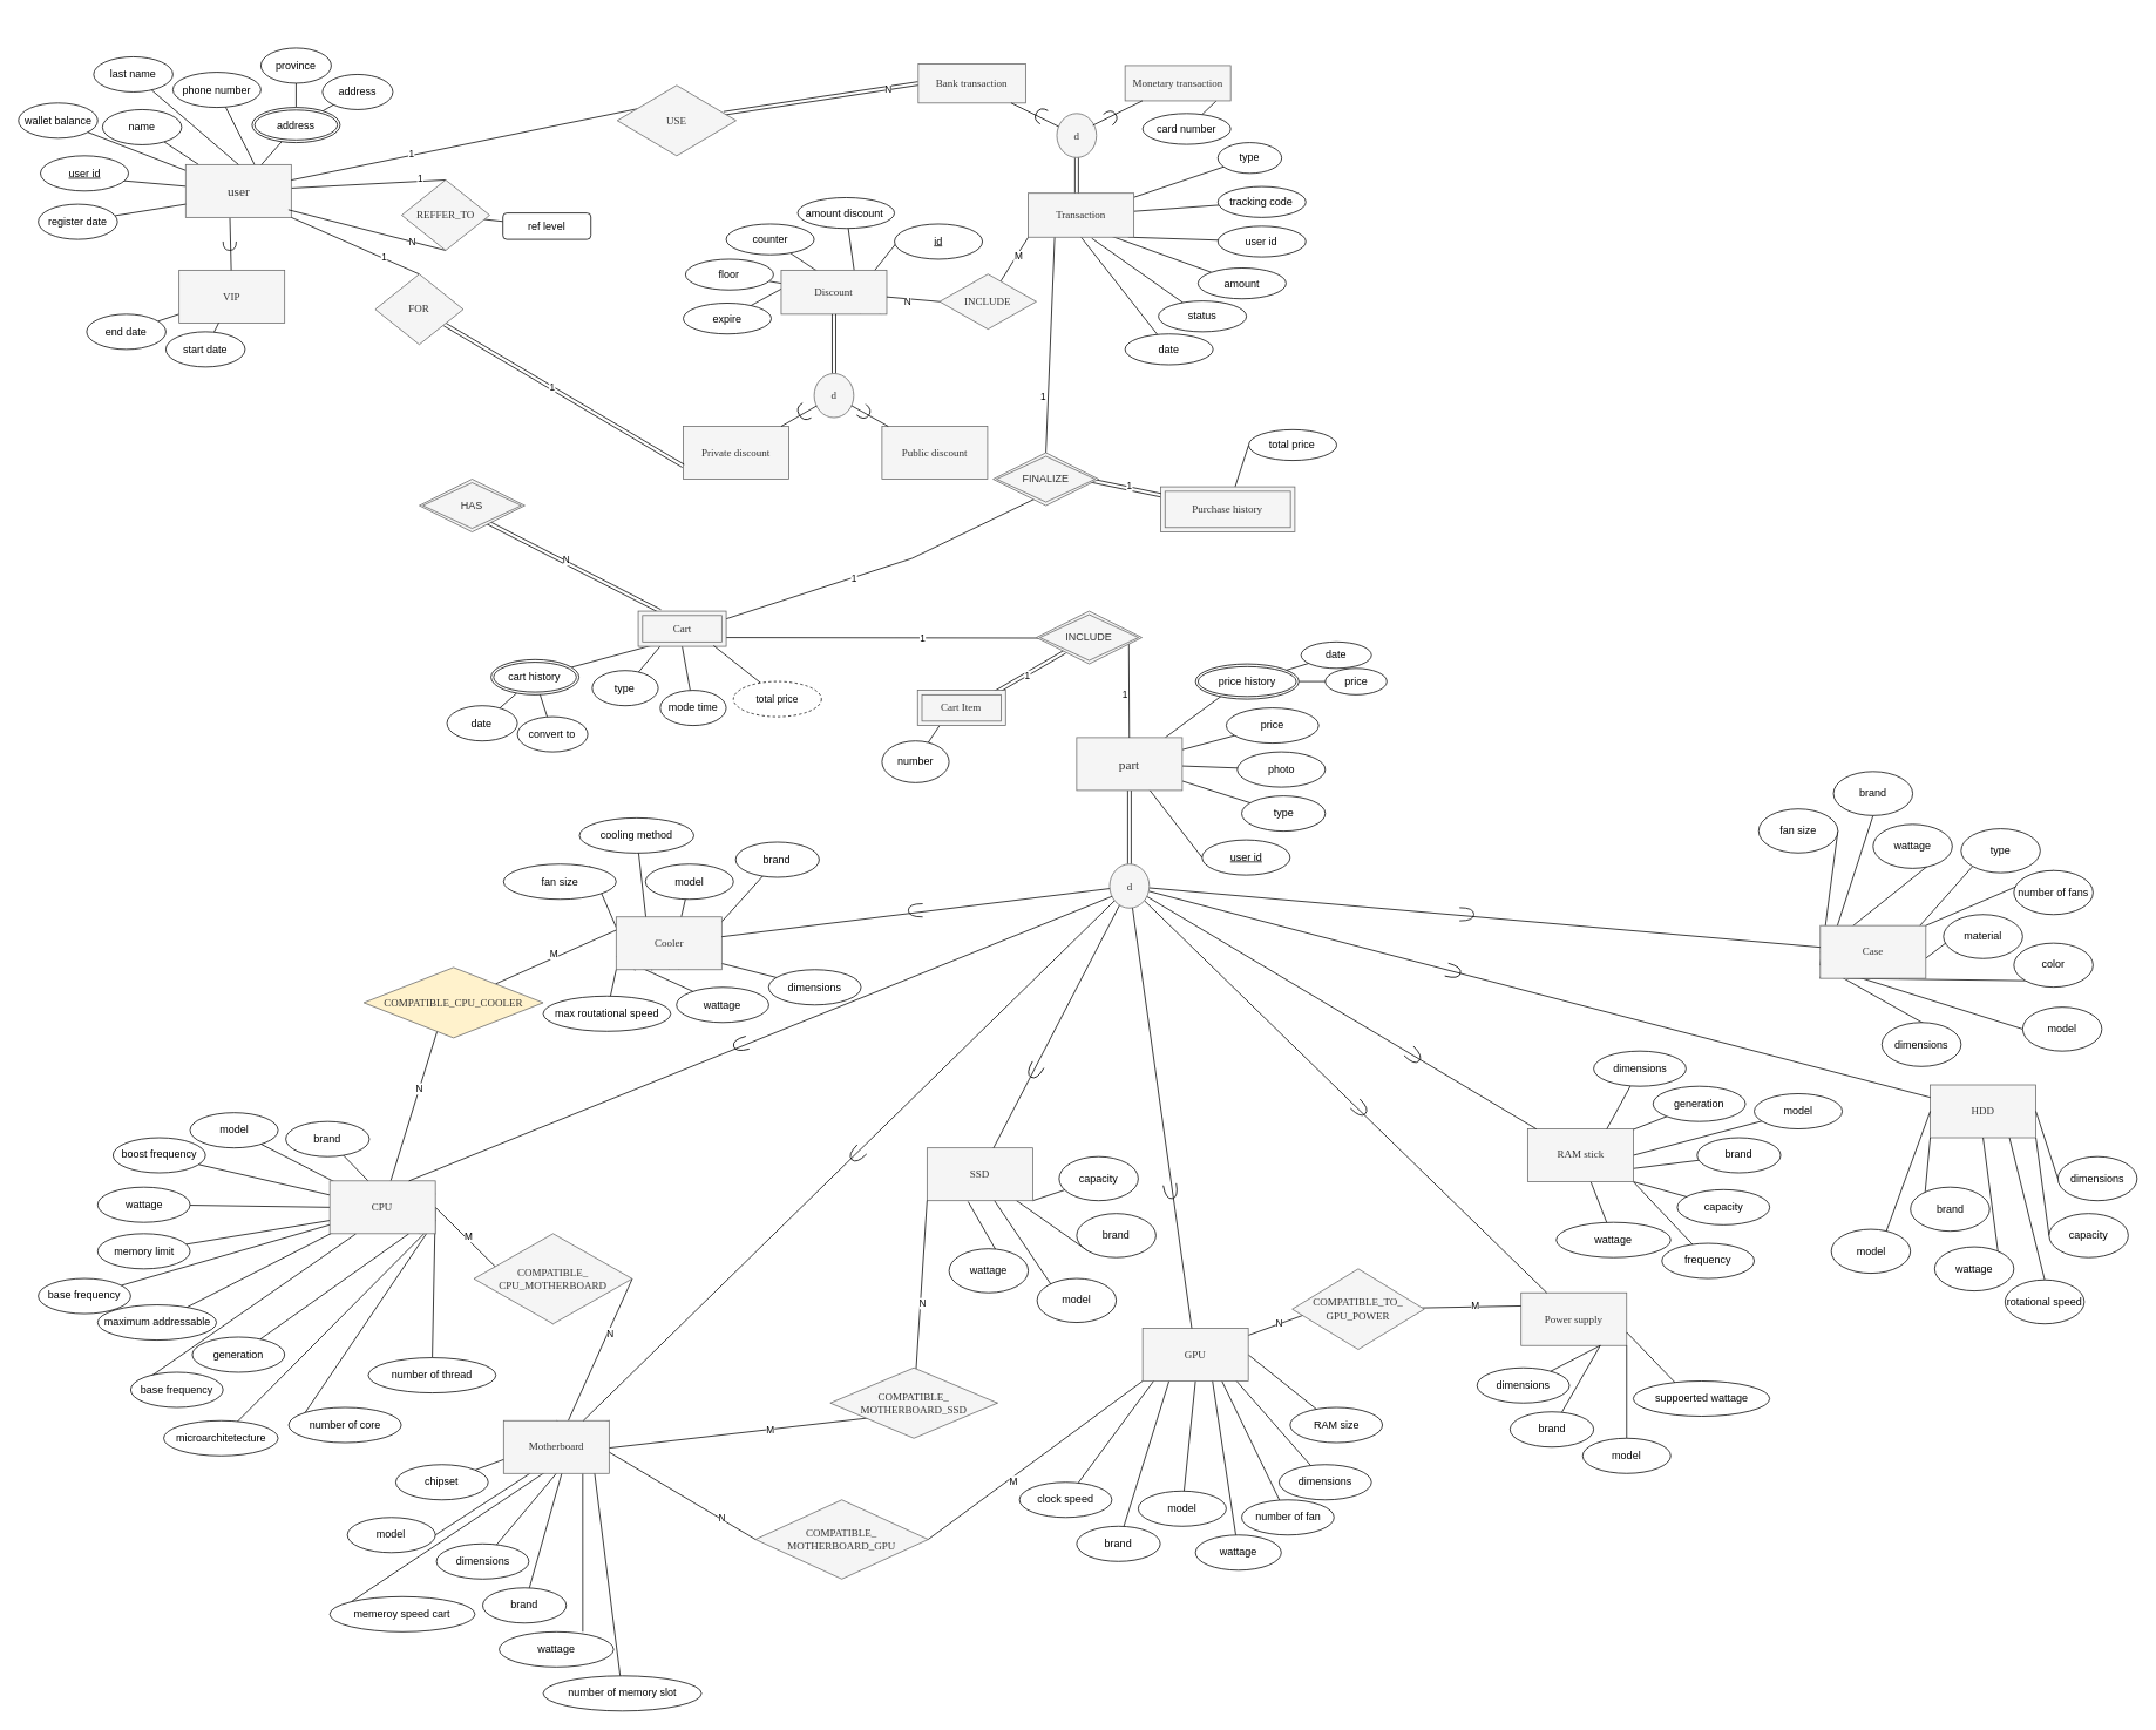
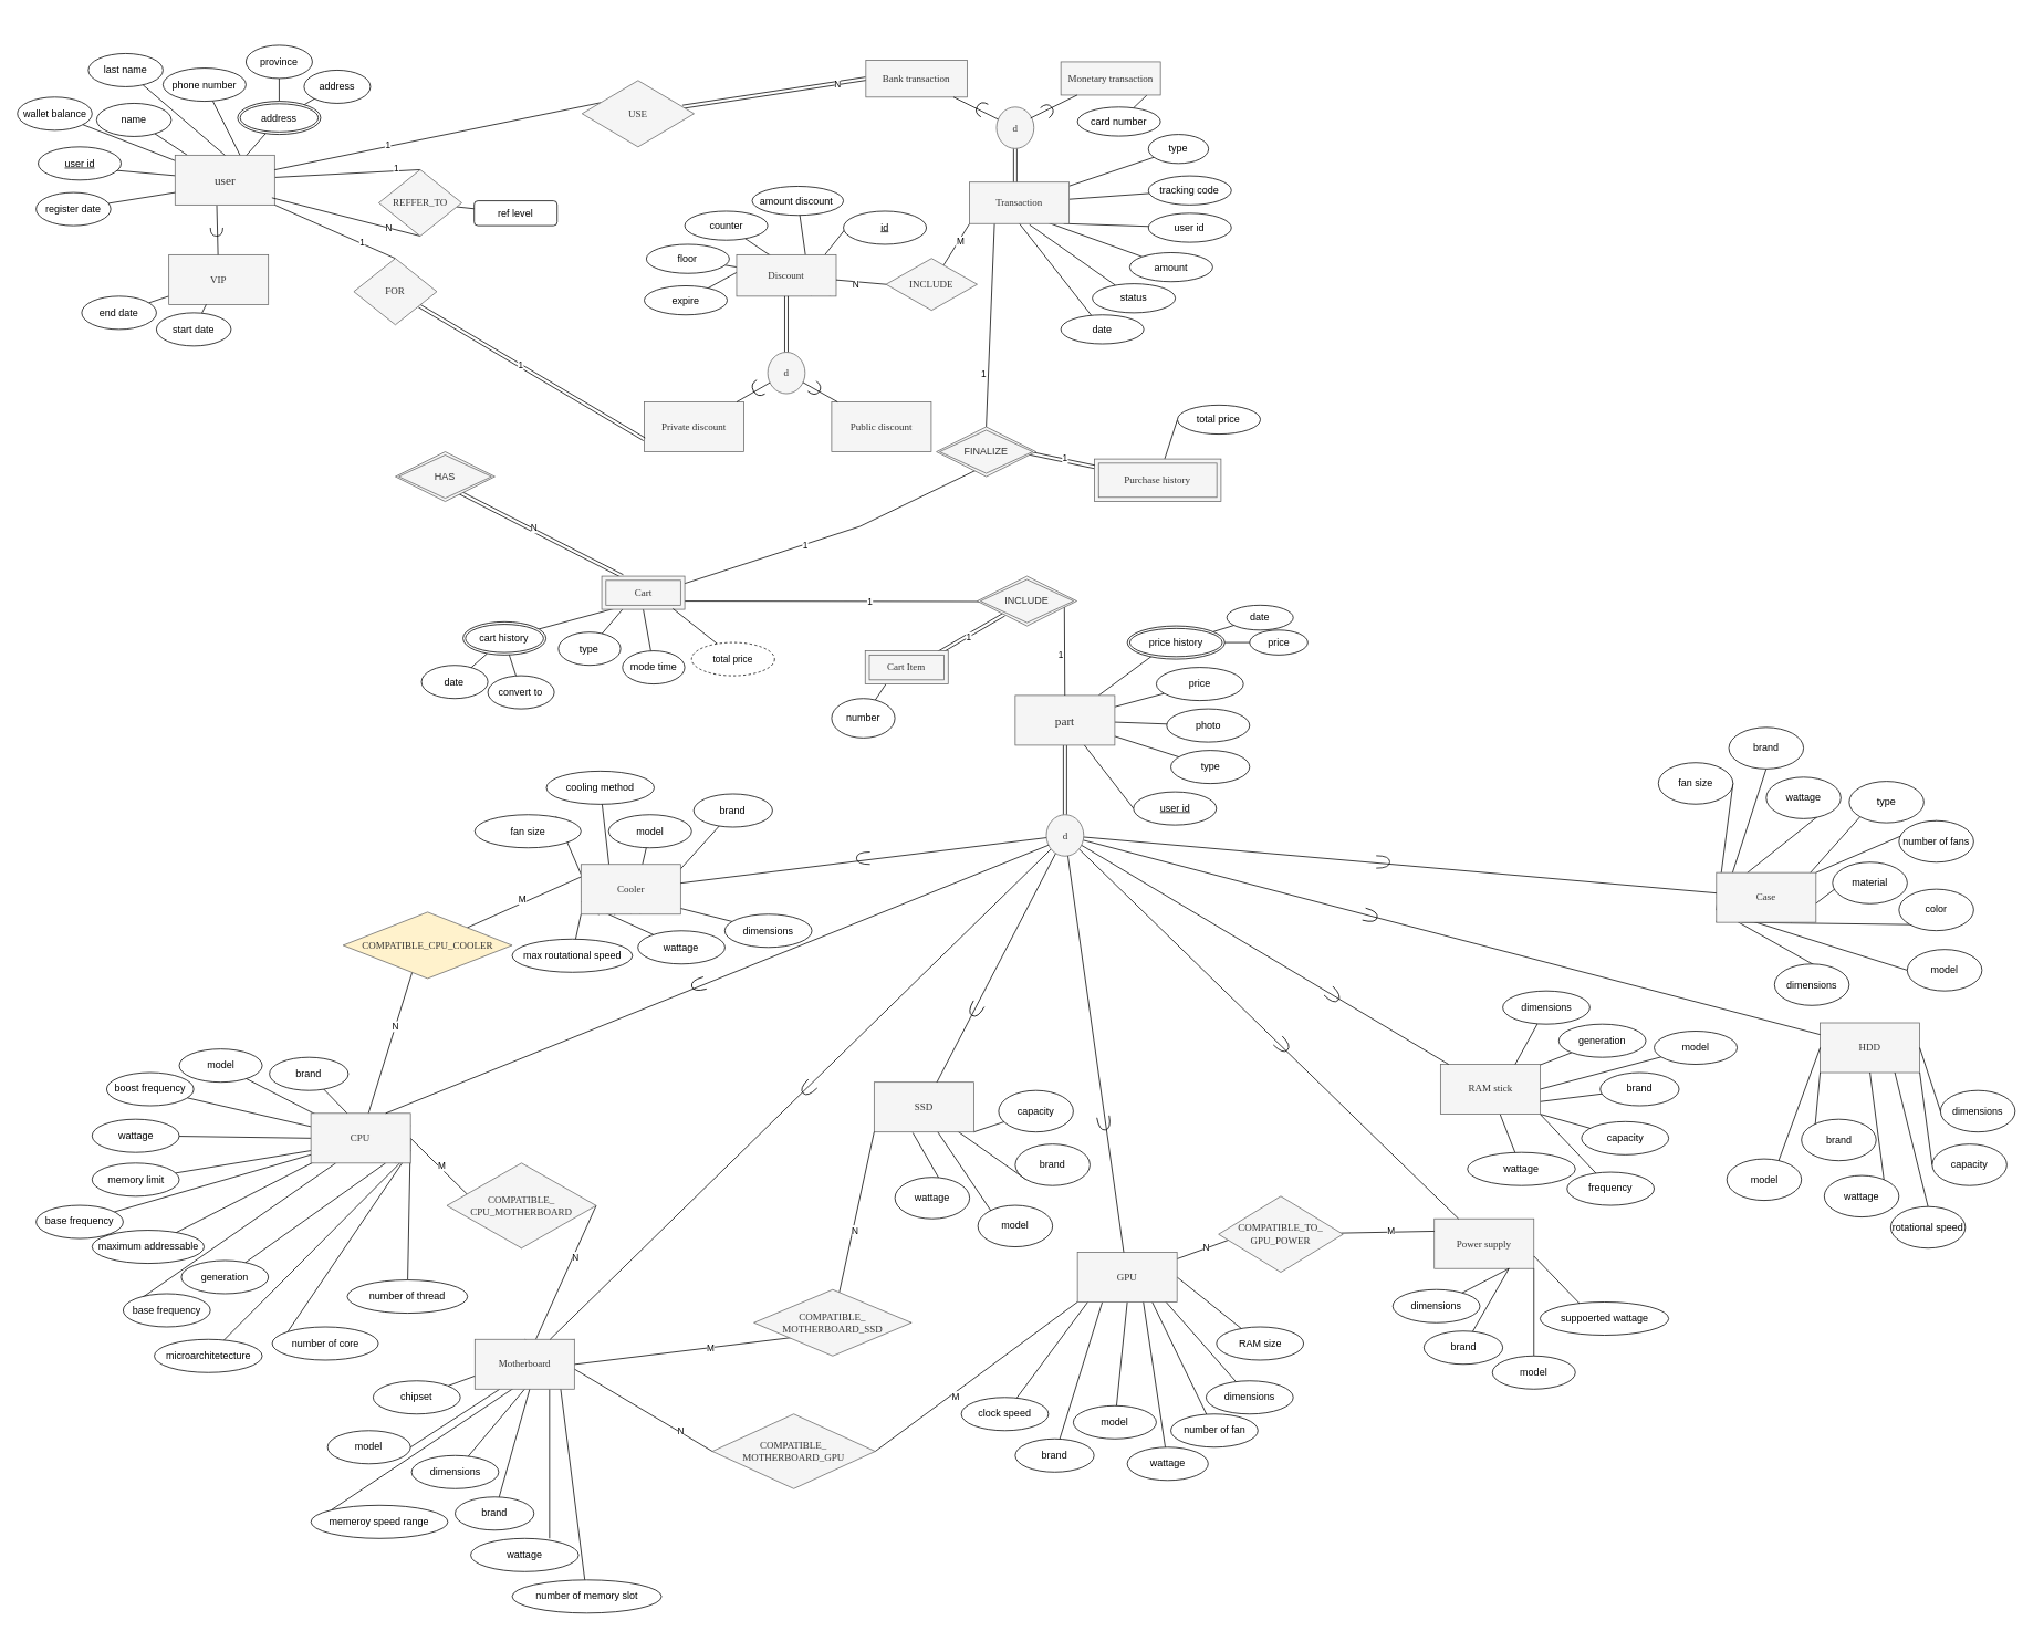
- <mxCell id="213" value="&lt;font face=&quot;Georgia&quot;&gt;COMPATIBLE_&lt;br&gt;MOTHERBOARD_SSD&lt;/font&gt;" style="rhombus;whiteSpace=wrap;html=1;fillColor=#f5f5f5;strokeColor=#666666;fontColor=#333333;rounded=0;" parent="1" vertex="1"><mxGeometry x="943" y="1554" width="190" height="80" as="geometry" /></mxCell>
+ <mxCell id="213" value="&lt;font face=&quot;Georgia&quot;&gt;COMPATIBLE_&lt;br&gt;MOTHERBOARD_SSD&lt;/font&gt;" style="rhombus;whiteSpace=wrap;html=1;fillColor=#f5f5f5;strokeColor=#666666;fontColor=#333333;rounded=0;" parent="1" vertex="1"><mxGeometry x="908" y="1554" width="190" height="80" as="geometry" /></mxCell>
- <mxCell id="89" value="memeroy speed cart" style="ellipse;whiteSpace=wrap;html=1;rounded=0;" parent="1" vertex="1"><mxGeometry x="374.25" y="1814" width="165" height="40" as="geometry" /></mxCell>
+ <mxCell id="89" value="memeroy speed range" style="ellipse;whiteSpace=wrap;html=1;rounded=0;" parent="1" vertex="1"><mxGeometry x="374.25" y="1814" width="165" height="40" as="geometry" /></mxCell>
